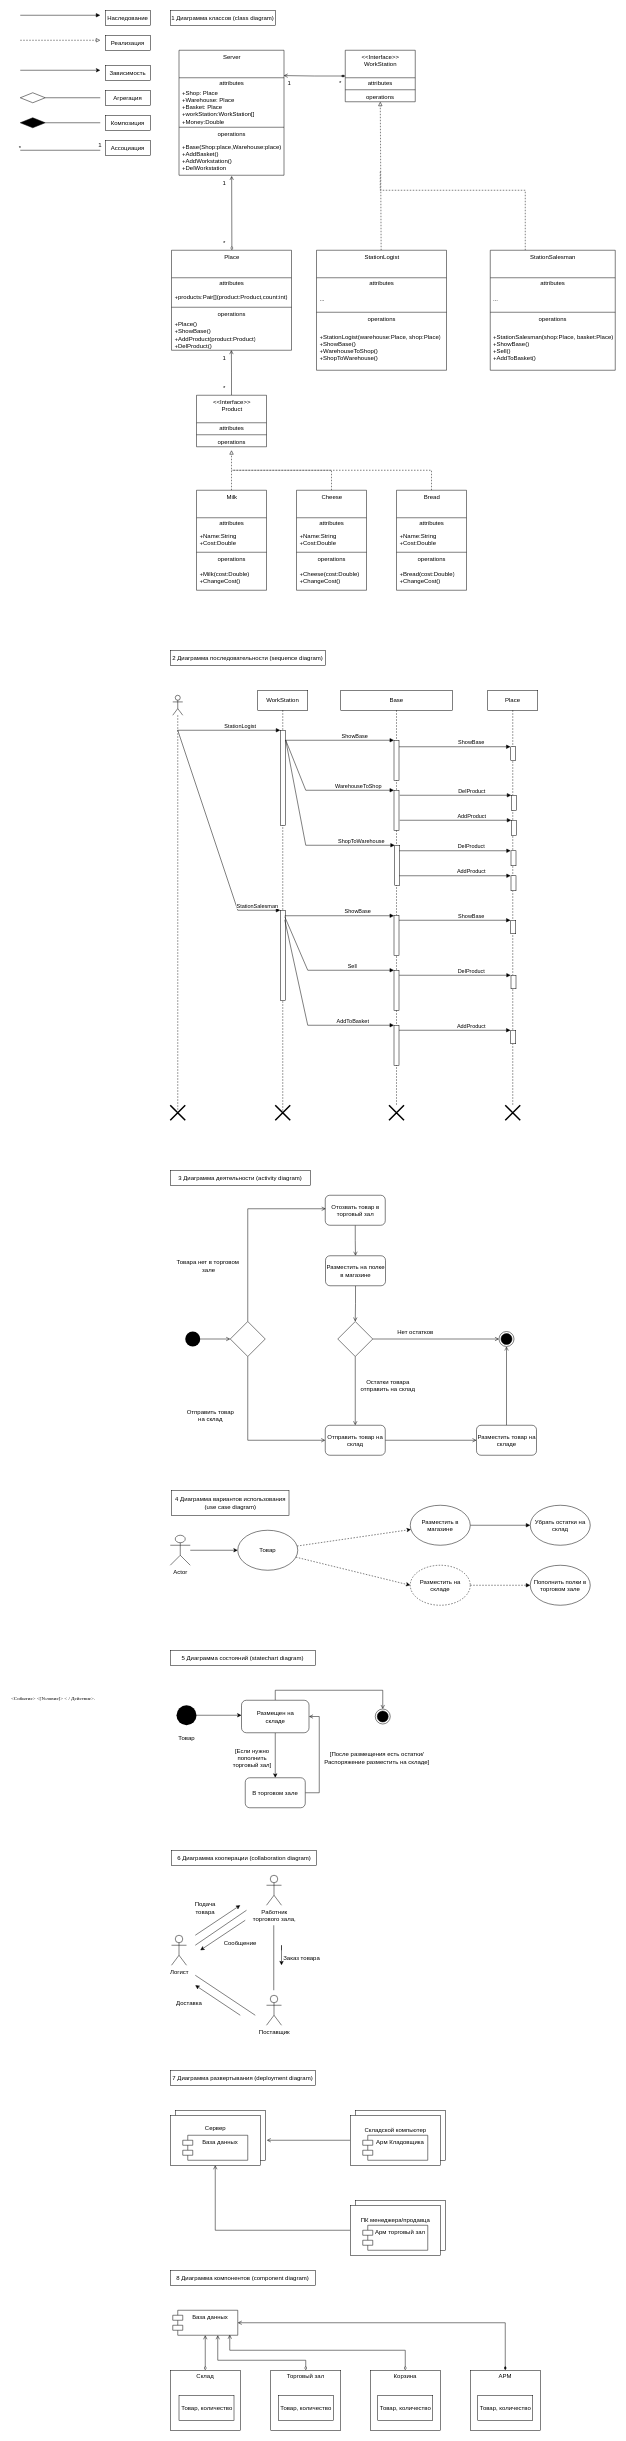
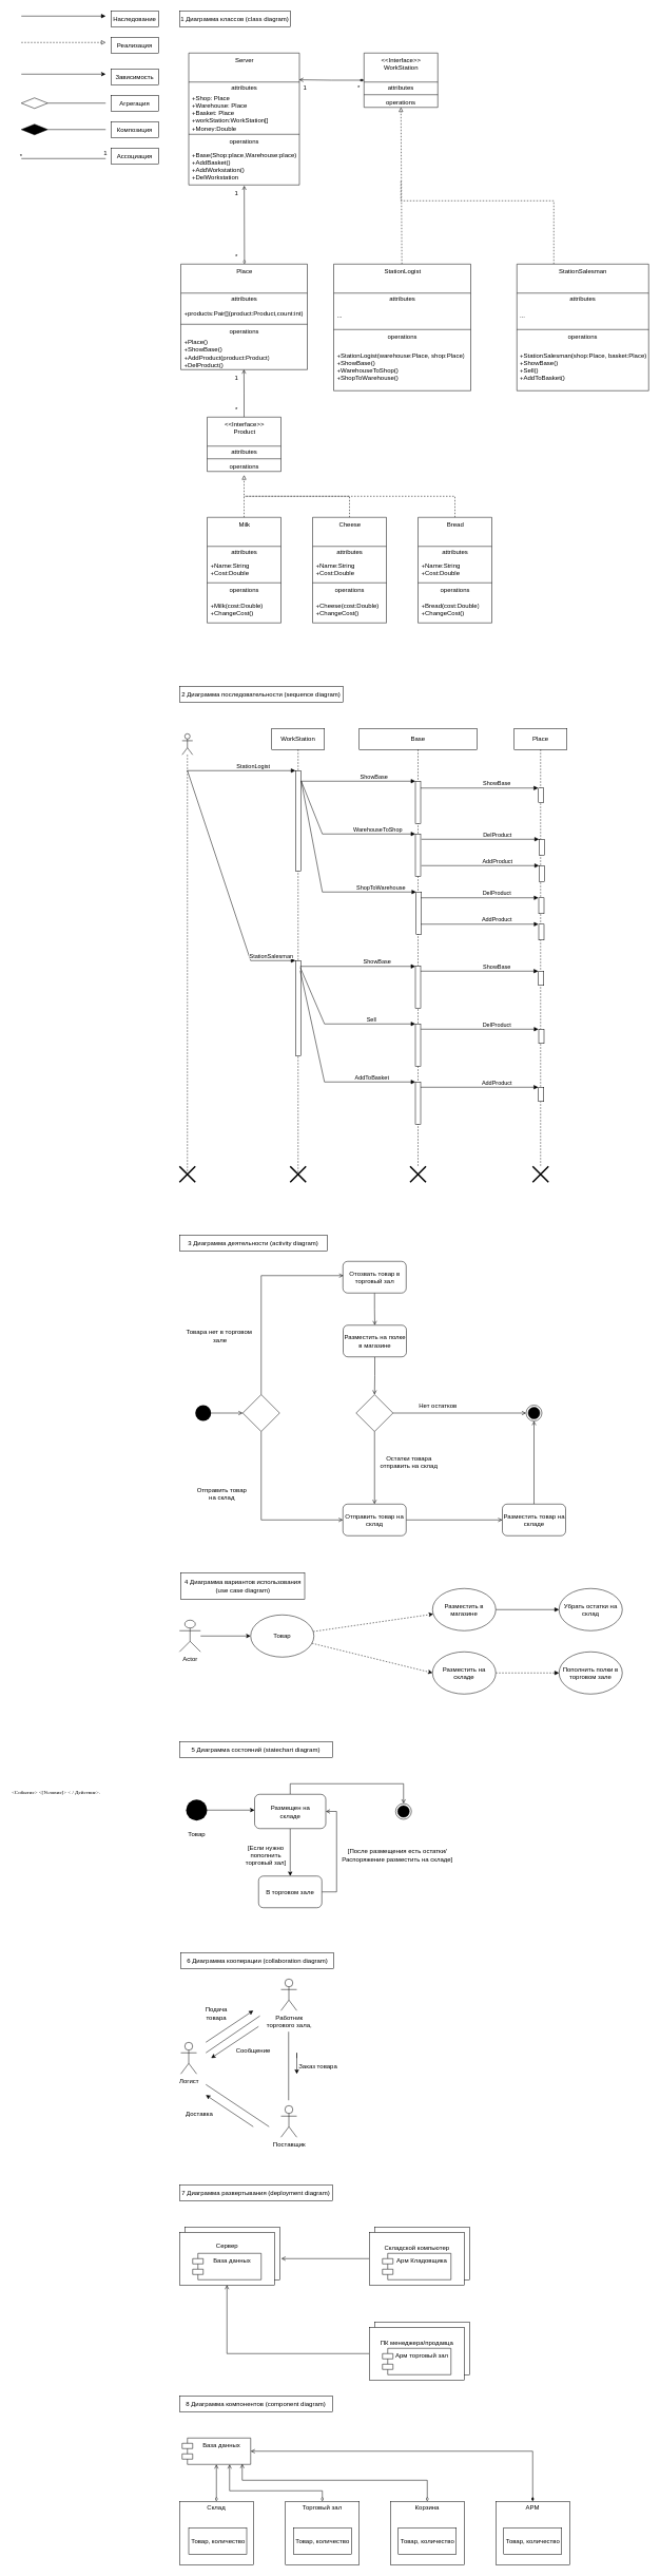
- <mxCell id="156" value="Разместить на складе" style="ellipse;whiteSpace=wrap;html=1;dashed=1;" vertex="1" parent="1"><mxGeometry x="820" y="3130" width="120" height="80" as="geometry" /></mxCell>
+ <mxCell id="156" value="Разместить на складе" style="ellipse;whiteSpace=wrap;html=1;" vertex="1" parent="1"><mxGeometry x="820" y="3130" width="120" height="80" as="geometry" /></mxCell>
